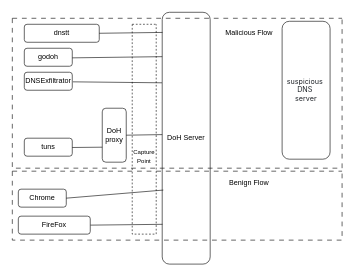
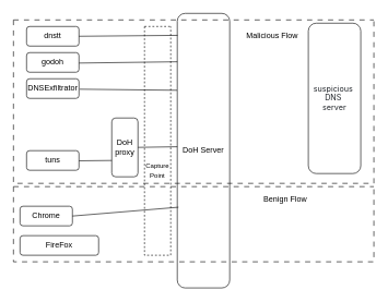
- <mxCell id="2" value="dnstt" style="rounded=1;whiteSpace=wrap;html=1;" parent="1" vertex="1"><mxGeometry x="40" y="40" width="125" height="30" as="geometry" /></mxCell>
+ <mxCell id="2" value="dnstt" style="rounded=1;whiteSpace=wrap;html=1;" parent="1" vertex="1"><mxGeometry x="40" y="40" width="80" height="30" as="geometry" /></mxCell>
- <mxCell id="23" value="Benign&amp;nbsp;Flow" style="text;html=1;align=center;verticalAlign=middle;whiteSpace=wrap;rounded=0;" vertex="1" parent="21"><mxGeometry x="350" y="5" width="90" height="30" as="geometry" /></mxCell>
+ <mxCell id="23" value="Benign&amp;nbsp;Flow" style="text;html=1;align=center;verticalAlign=middle;whiteSpace=wrap;rounded=0;" vertex="1" parent="21"><mxGeometry x="370" y="5" width="90" height="30" as="geometry" /></mxCell>
- <mxCell id="20" value="" style="endArrow=none;html=1;rounded=0;exitX=1;exitY=0.5;exitDx=0;exitDy=0;entryX=0.006;entryY=0.842;entryDx=0;entryDy=0;entryPerimeter=0;" edge="1" parent="1" source="22" target="8"><mxGeometry width="50" height="50" relative="1" as="geometry"><mxPoint x="131" y="146" as="sourcePoint" /><mxPoint x="280" y="148" as="targetPoint" /></mxGeometry></mxCell>
